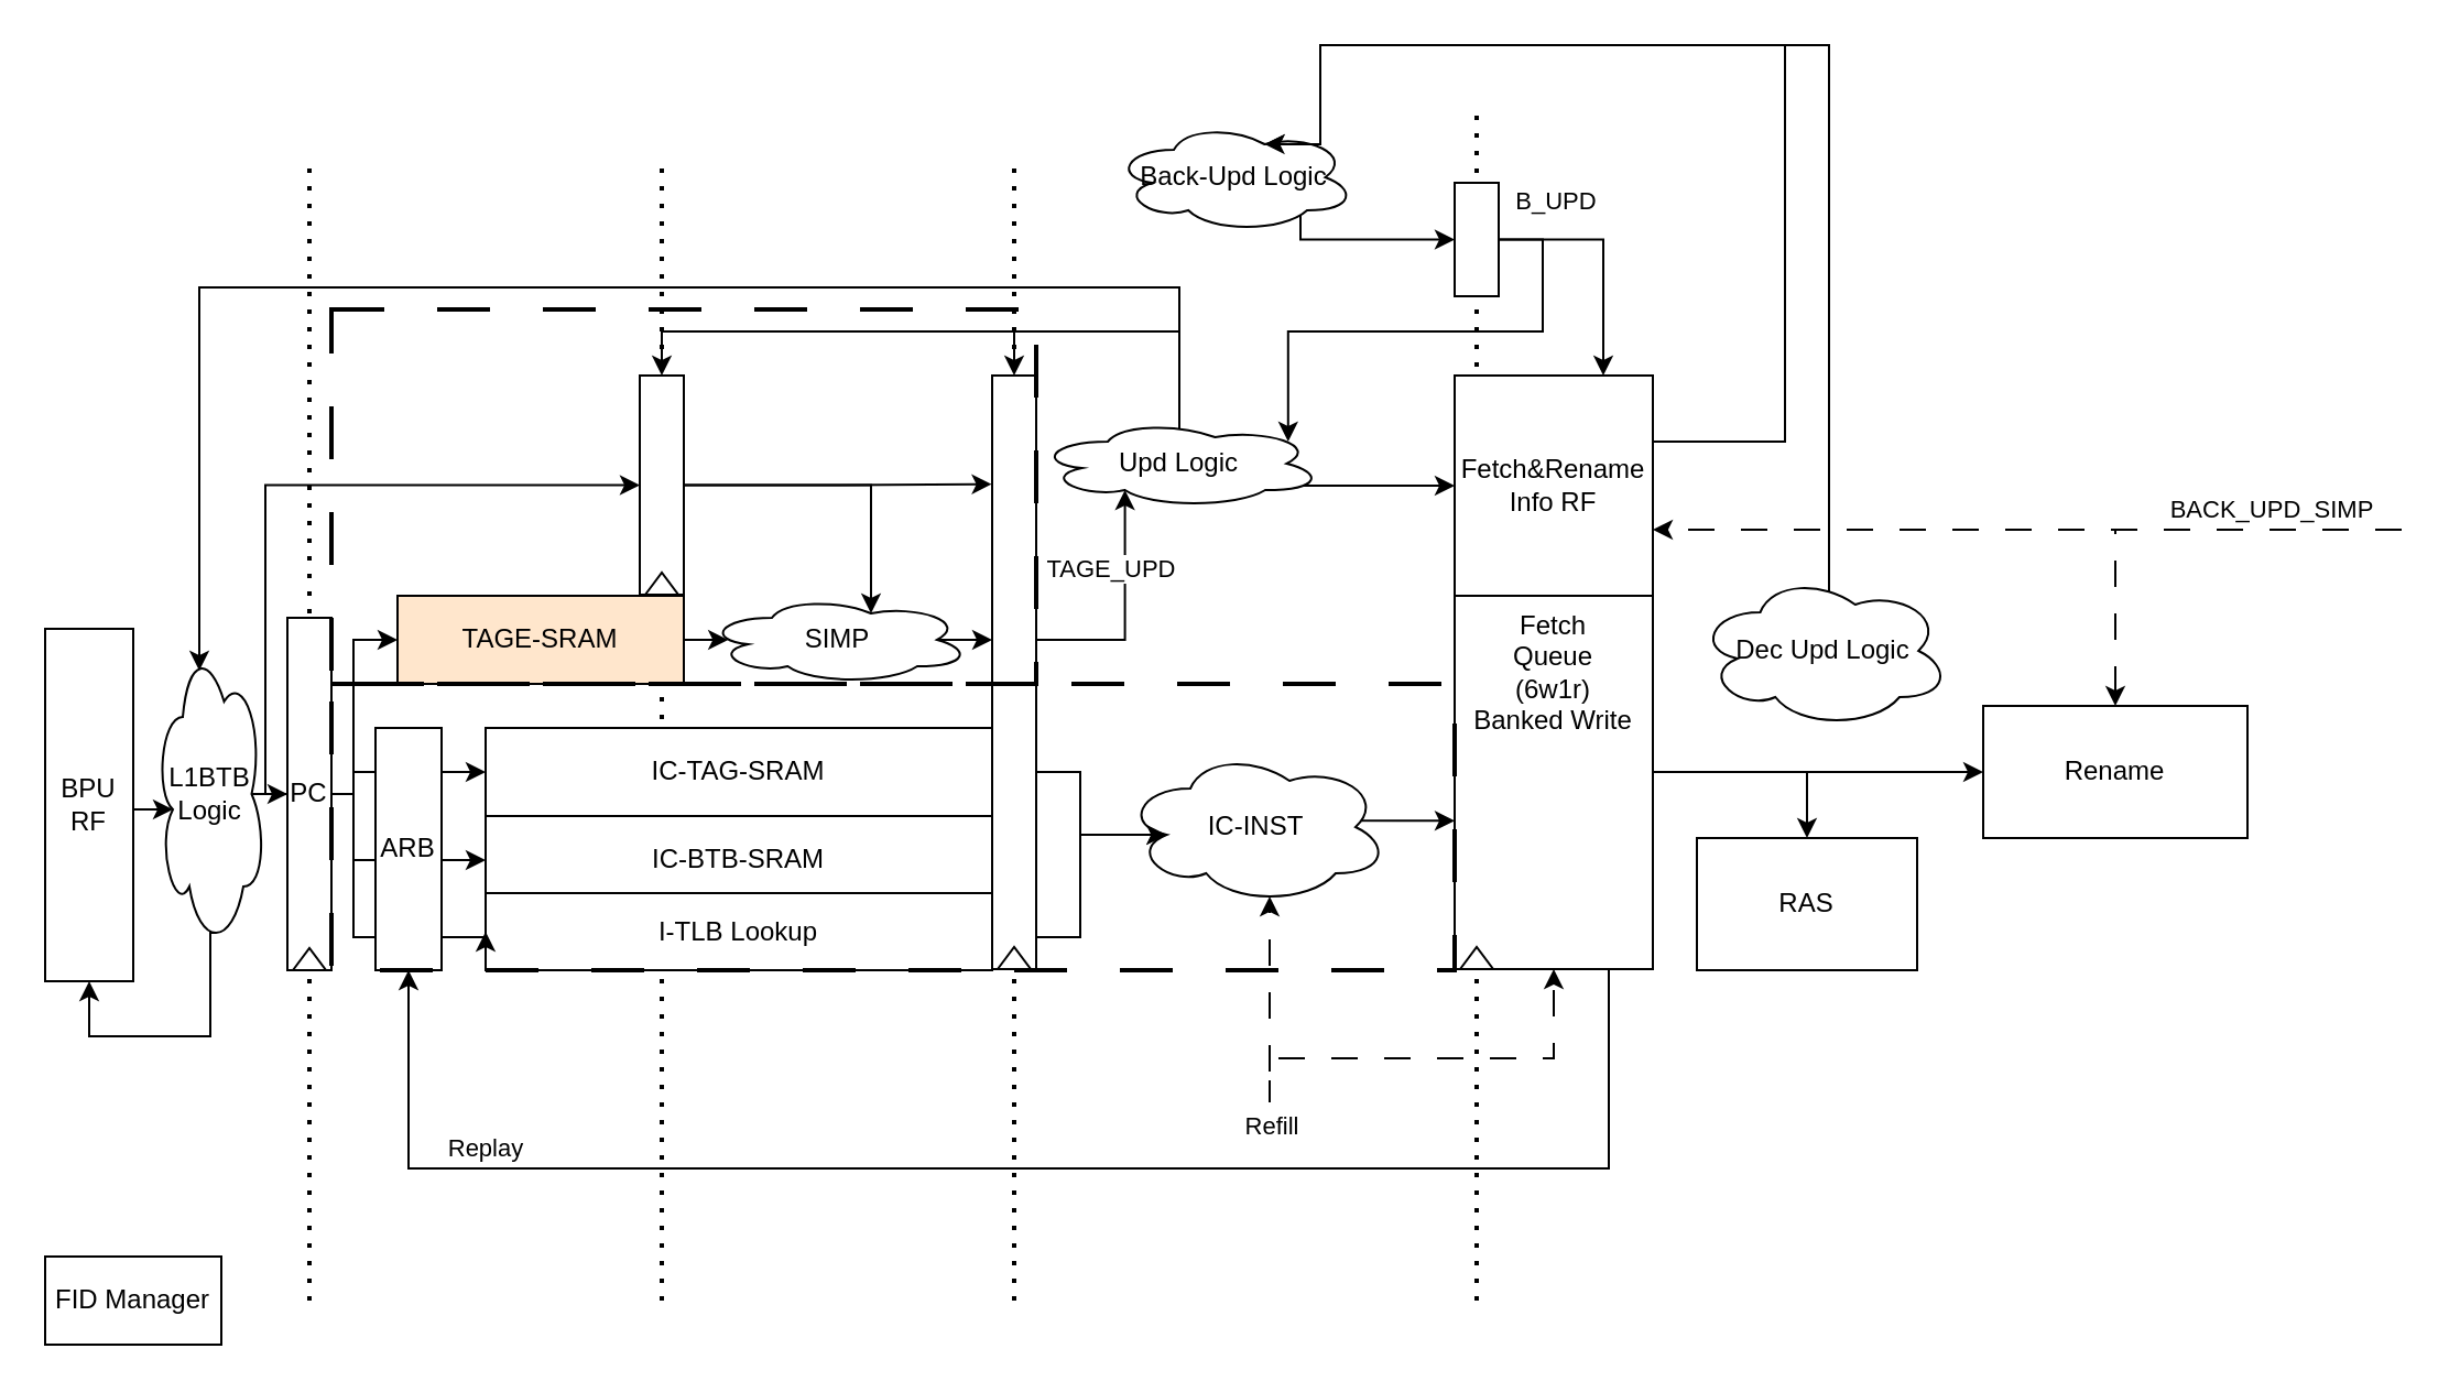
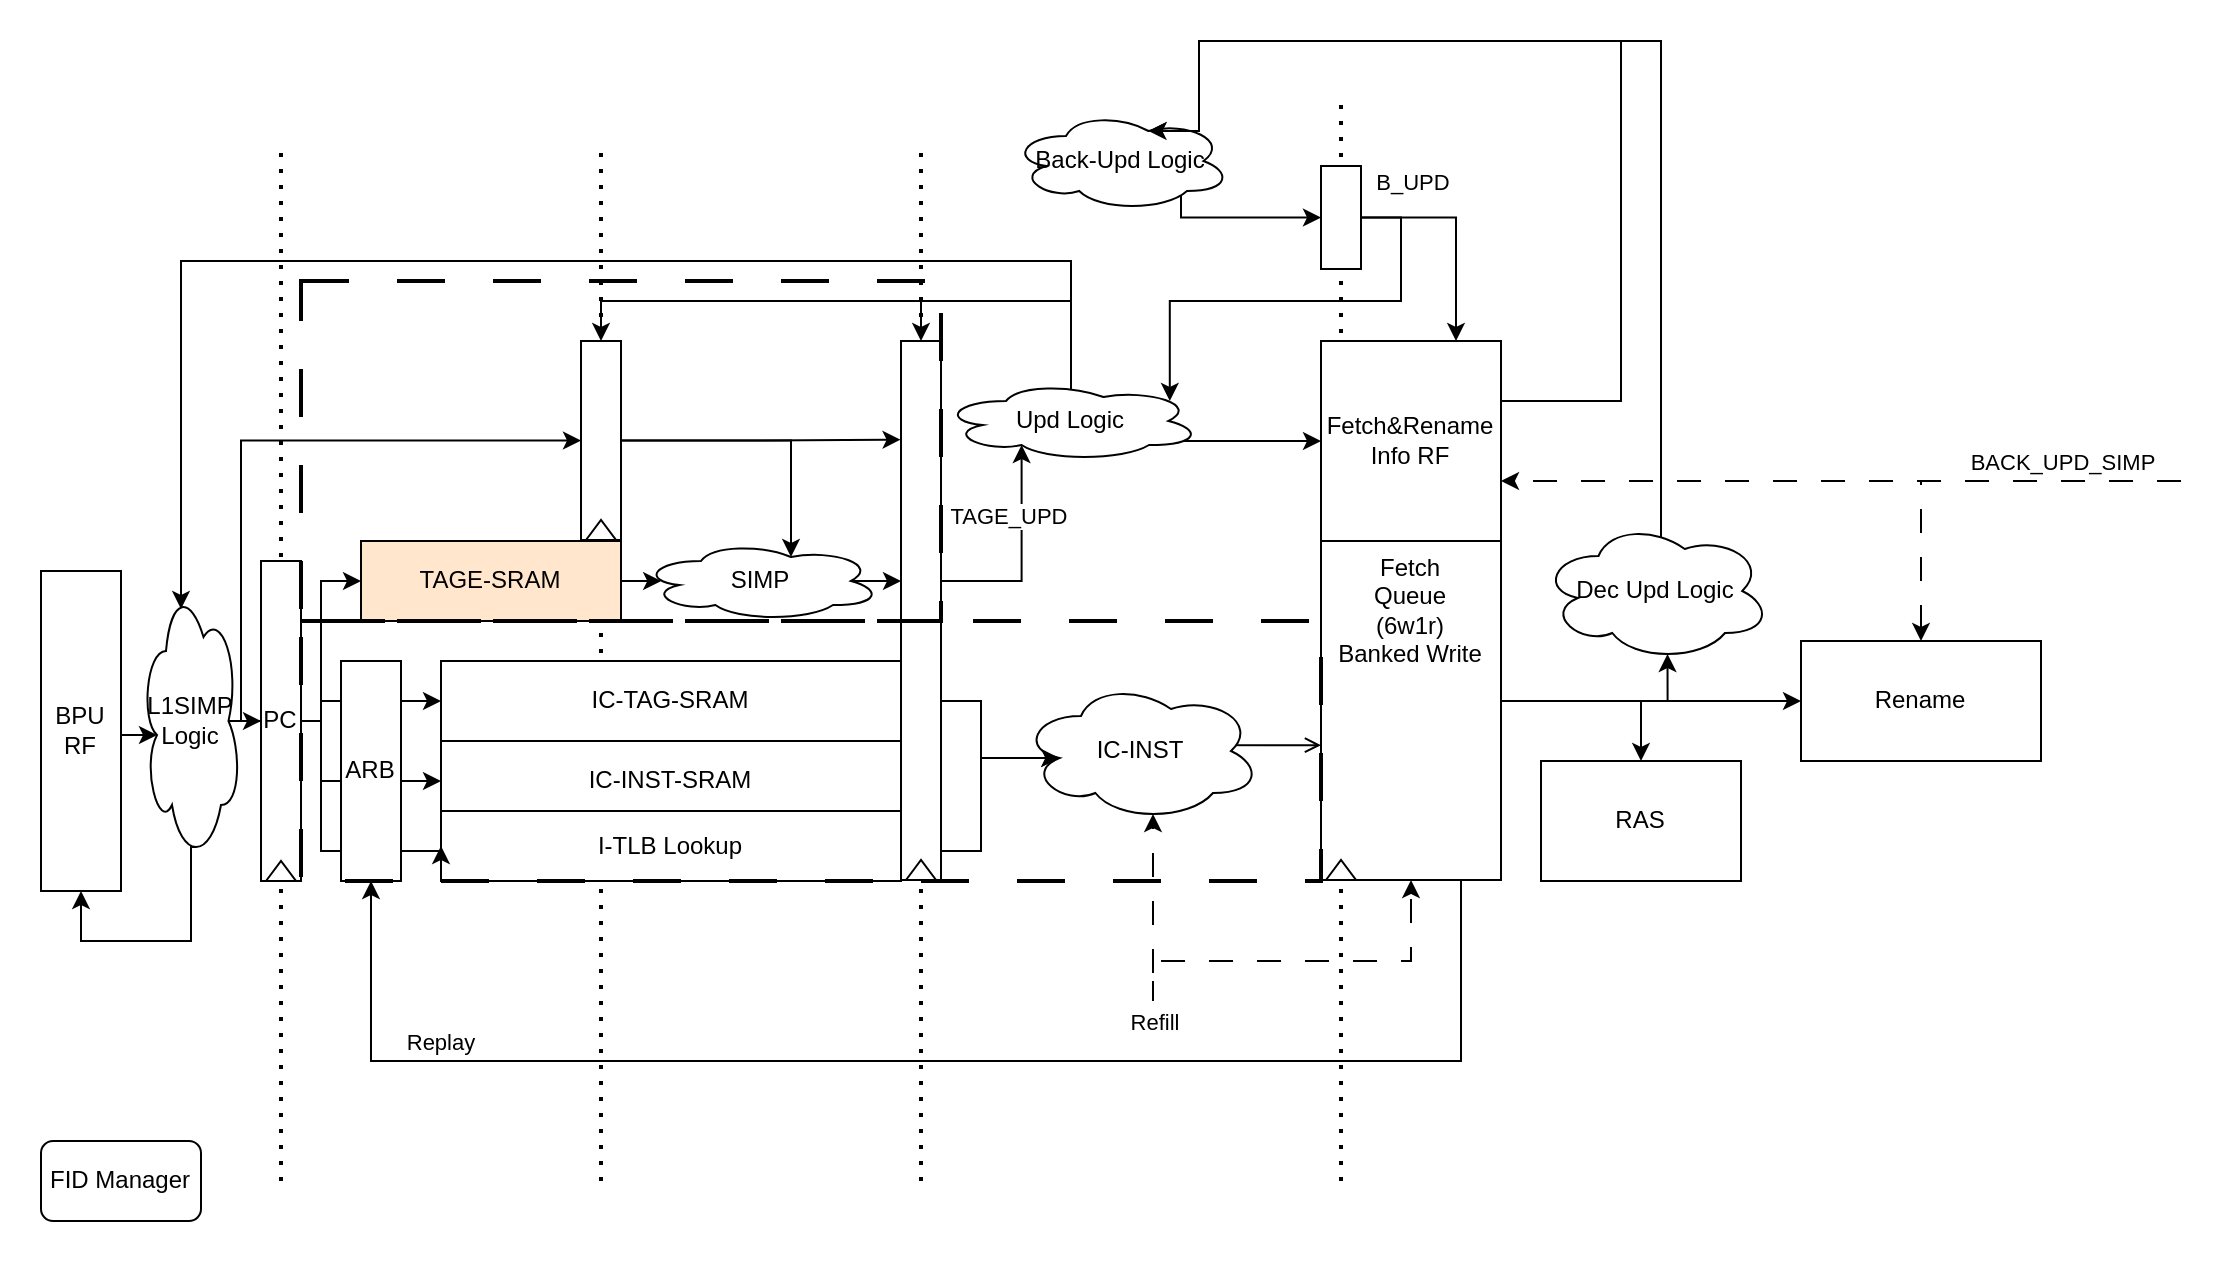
+ <mxCell id="60" style="edgeStyle=orthogonalEdgeStyle;rounded=0;orthogonalLoop=1;jettySize=auto;html=1;entryX=0.55;entryY=0.95;entryDx=0;entryDy=0;entryPerimeter=0;" parent="1" source="46" target="59" edge="1"><mxGeometry relative="1" as="geometry"><Array as="points"><mxPoint x="833" y="350" /><mxPoint x="833" y="327" /></Array></mxGeometry></mxCell>
- <mxCell id="9" value="L1BTB&lt;div&gt;Logic&lt;/div&gt;" style="ellipse;shape=cloud;whiteSpace=wrap;html=1;" parent="1" vertex="1"><mxGeometry x="70" y="290" width="50" height="140" as="geometry" /></mxCell>
+ <mxCell id="9" value="L1SIMP&lt;div&gt;Logic&lt;/div&gt;" style="ellipse;shape=cloud;whiteSpace=wrap;html=1;" parent="1" vertex="1"><mxGeometry x="70" y="290" width="50" height="140" as="geometry" /></mxCell>
- <mxCell id="39" style="edgeStyle=orthogonalEdgeStyle;rounded=0;orthogonalLoop=1;jettySize=auto;html=1;entryX=0;entryY=0.75;entryDx=0;entryDy=0;exitX=0.875;exitY=0.5;exitDx=0;exitDy=0;exitPerimeter=0;" parent="1" source="40" target="46" edge="1"><mxGeometry relative="1" as="geometry"><Array as="points"><mxPoint x="570" y="372" /><mxPoint x="600" y="372" /></Array></mxGeometry></mxCell>
+ <mxCell id="39" style="edgeStyle=orthogonalEdgeStyle;rounded=0;orthogonalLoop=1;jettySize=auto;html=1;entryX=0;entryY=0.75;entryDx=0;entryDy=0;exitX=0.875;exitY=0.5;exitDx=0;exitDy=0;exitPerimeter=0;endArrow=open;" parent="1" source="40" target="46" edge="1"><mxGeometry relative="1" as="geometry"><Array as="points"><mxPoint x="570" y="372" /><mxPoint x="600" y="372" /></Array></mxGeometry></mxCell>
- <mxCell id="13" value="IC-BTB-SRAM" style="rounded=0;whiteSpace=wrap;html=1;labelPosition=center;verticalLabelPosition=middle;align=center;verticalAlign=middle;" parent="1" vertex="1"><mxGeometry x="220" y="370" width="230" height="40" as="geometry" /></mxCell>
+ <mxCell id="13" value="IC-INST-SRAM" style="rounded=0;whiteSpace=wrap;html=1;labelPosition=center;verticalLabelPosition=middle;align=center;verticalAlign=middle;" parent="1" vertex="1"><mxGeometry x="220" y="370" width="230" height="40" as="geometry" /></mxCell>
- <mxCell id="72" value="FID Manager" style="whiteSpace=wrap;html=1;rounded=0;" vertex="1" parent="1"><mxGeometry x="20" y="570" width="80" height="40" as="geometry" /></mxCell>
+ <mxCell id="72" value="FID Manager" style="rounded=1;whiteSpace=wrap;html=1;" vertex="1" parent="1"><mxGeometry x="20" y="570" width="80" height="40" as="geometry" /></mxCell>
